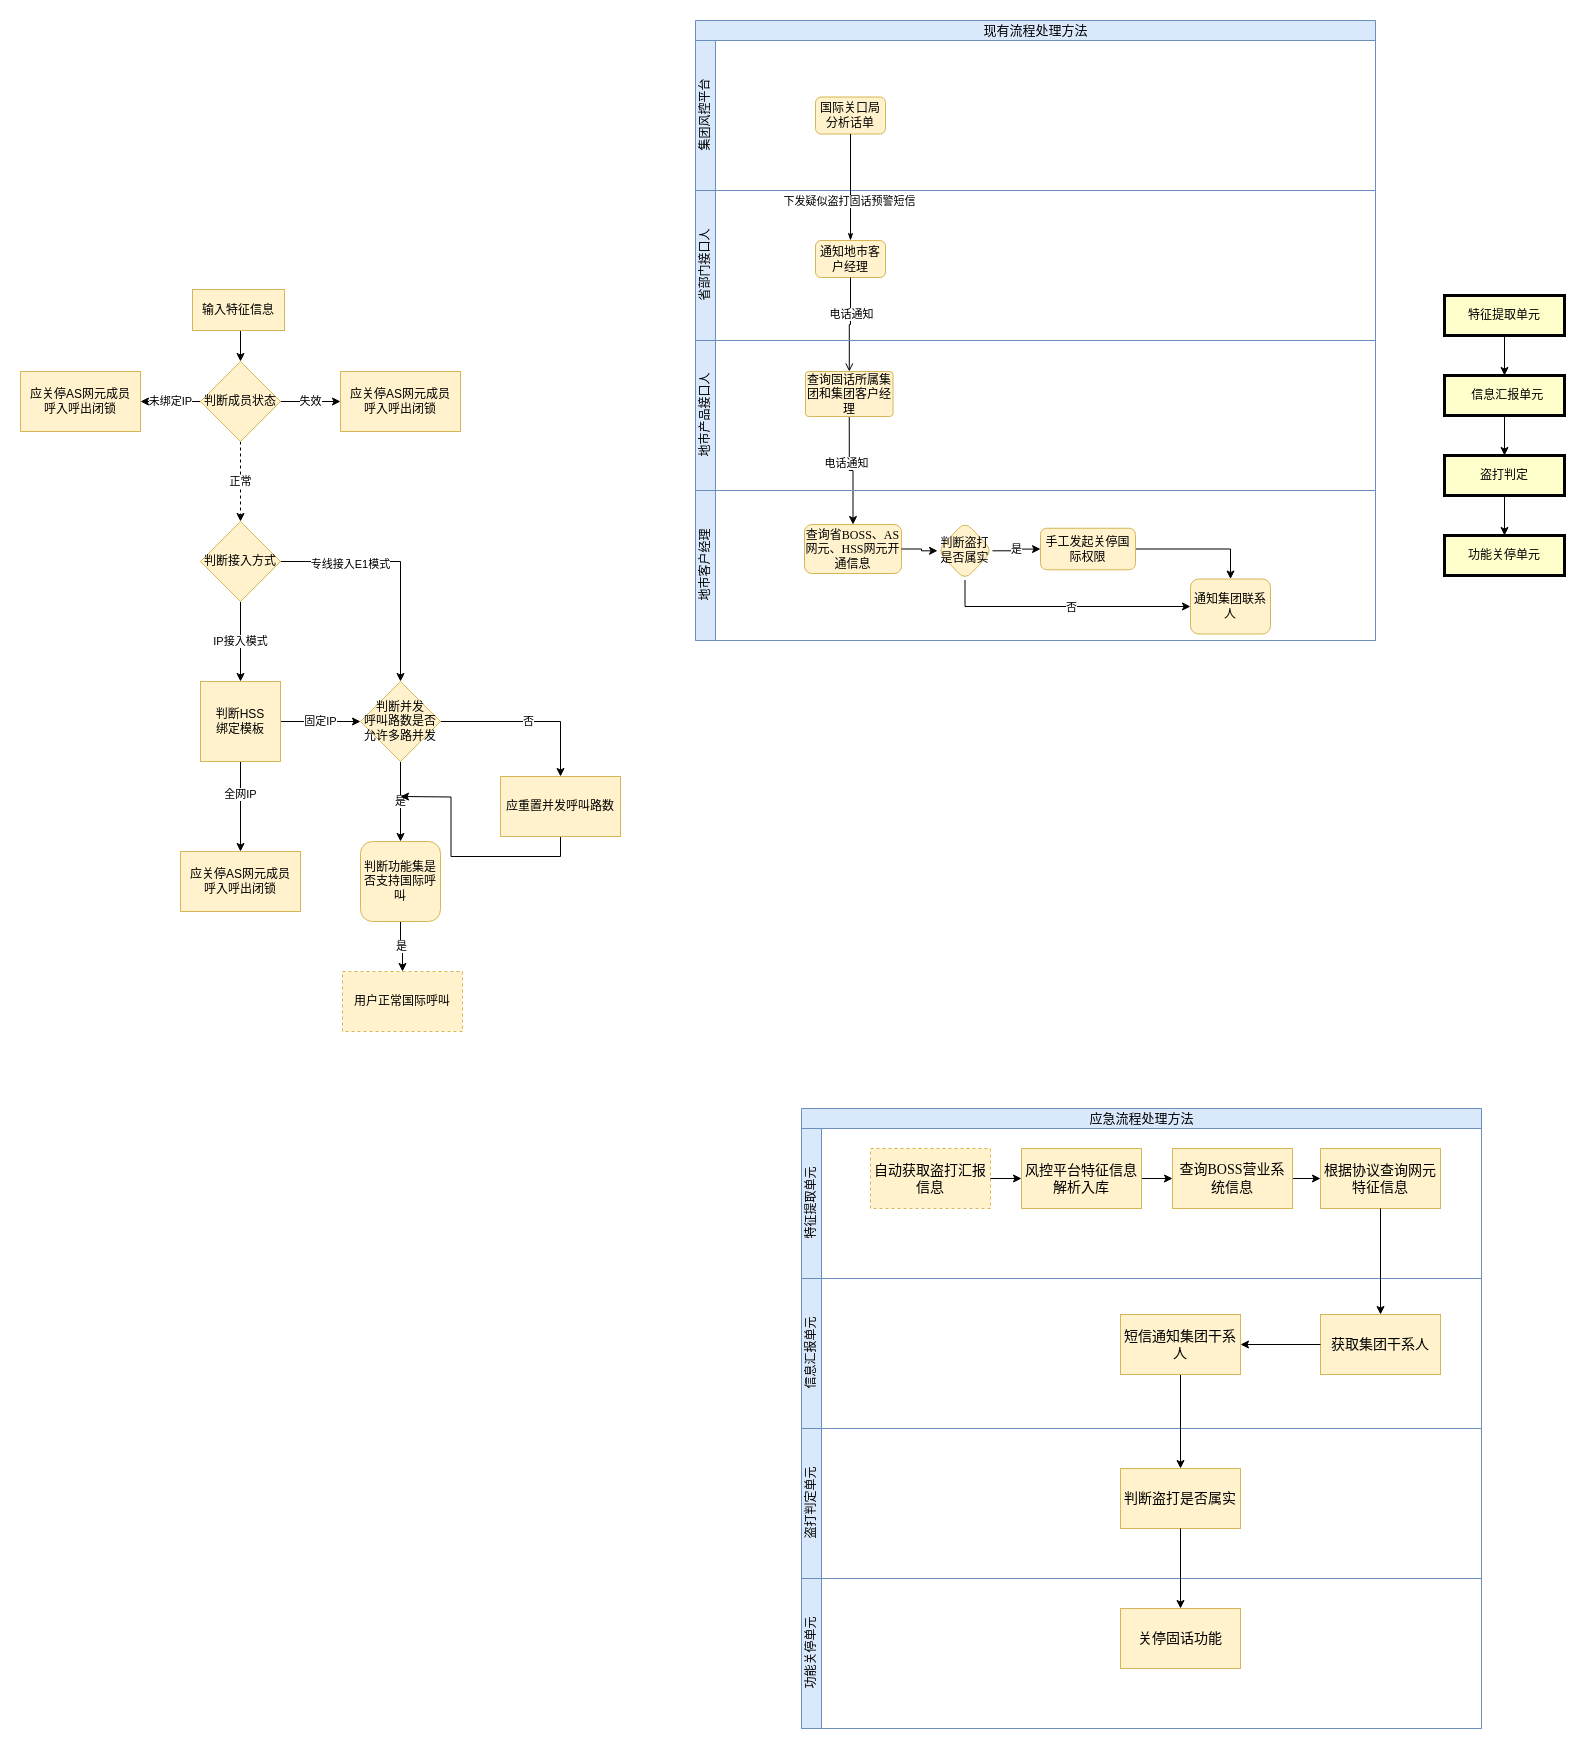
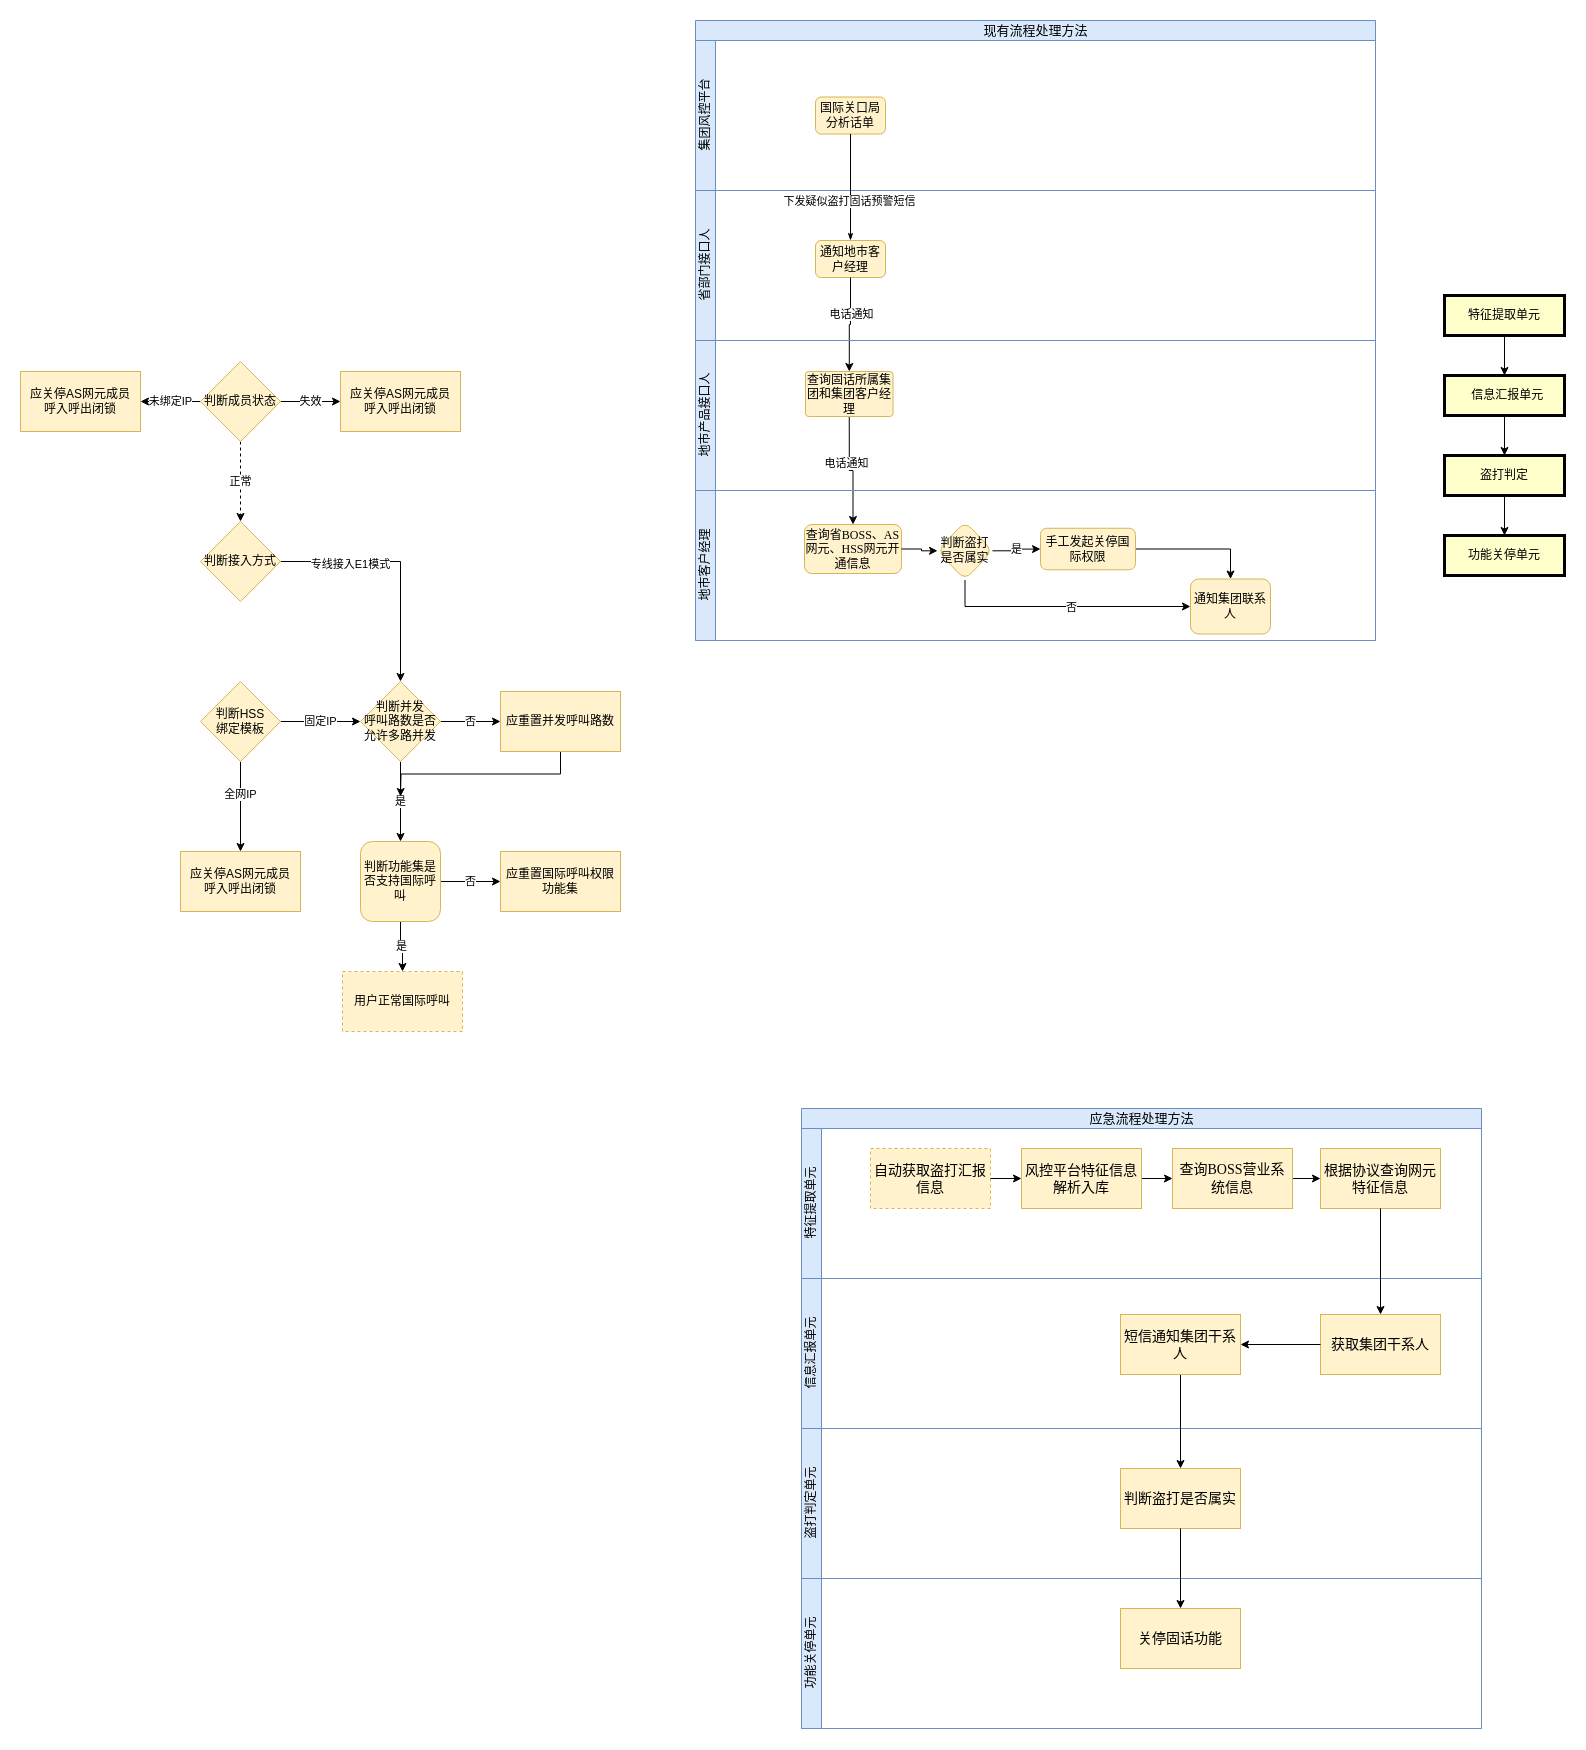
- <mxCell id="29" value="输入特征信息" style="rounded=0;whiteSpace=wrap;html=1;fillColor=#fff2cc;strokeColor=#d6b656;" vertex="1" parent="1"><mxGeometry x="192" y="289" width="92" height="41" as="geometry" /></mxCell>
- <mxCell id="28" style="edgeStyle=orthogonalEdgeStyle;rounded=0;orthogonalLoop=1;jettySize=auto;html=1;exitX=0.5;exitY=1;exitDx=0;exitDy=0;entryX=0.5;entryY=0;entryDx=0;entryDy=0;" edge="1" parent="1" source="29" target="5"><mxGeometry relative="1" as="geometry" /></mxCell>
- <mxCell id="37" style="edgeStyle=orthogonalEdgeStyle;rounded=0;orthogonalLoop=1;jettySize=auto;html=1;exitX=0.5;exitY=1;exitDx=0;exitDy=0;endArrow=open;" edge="1" parent="30" source="34" target="42"><mxGeometry relative="1" as="geometry" /></mxCell>
+ <mxCell id="37" style="edgeStyle=orthogonalEdgeStyle;rounded=0;orthogonalLoop=1;jettySize=auto;html=1;exitX=0.5;exitY=1;exitDx=0;exitDy=0;" edge="1" parent="30" source="34" target="42"><mxGeometry relative="1" as="geometry" /></mxCell>
- <mxCell id="6" value="IP接入模式" style="edgeStyle=orthogonalEdgeStyle;rounded=0;orthogonalLoop=1;jettySize=auto;html=1;" edge="1" parent="1" source="9" target="16"><mxGeometry relative="1" as="geometry" /></mxCell>
- <mxCell id="16" value="&lt;div&gt;判断HSS&lt;/div&gt;&lt;div&gt;绑定模板&lt;/div&gt;" style="whiteSpace=wrap;html=1;fillColor=#fff2cc;strokeColor=#d6b656;rounded=0;" vertex="1" parent="1"><mxGeometry x="200" y="681" width="80" height="80" as="geometry" /></mxCell>
+ <mxCell id="16" value="&lt;div&gt;判断HSS&lt;/div&gt;&lt;div&gt;绑定模板&lt;/div&gt;" style="rhombus;whiteSpace=wrap;html=1;fillColor=#fff2cc;strokeColor=#d6b656;" vertex="1" parent="1"><mxGeometry x="200" y="681" width="80" height="80" as="geometry" /></mxCell>
- <mxCell id="26" value="应重置并发呼叫路数" style="whiteSpace=wrap;html=1;fillColor=#fff2cc;strokeColor=#d6b656;" vertex="1" parent="1"><mxGeometry x="500" y="776" width="120" height="60" as="geometry" /></mxCell>
+ <mxCell id="26" value="应重置并发呼叫路数" style="whiteSpace=wrap;html=1;fillColor=#fff2cc;strokeColor=#d6b656;" vertex="1" parent="1"><mxGeometry x="500" y="691" width="120" height="60" as="geometry" /></mxCell>
+ <mxCell id="22" value="否" style="edgeStyle=orthogonalEdgeStyle;rounded=0;orthogonalLoop=1;jettySize=auto;html=1;" edge="1" parent="1" source="23" target="27"><mxGeometry relative="1" as="geometry" /></mxCell>
+ <mxCell id="27" value="应重置国际呼叫权限功能集" style="whiteSpace=wrap;html=1;fillColor=#fff2cc;strokeColor=#d6b656;" vertex="1" parent="1"><mxGeometry x="500" y="851" width="120" height="60" as="geometry" /></mxCell>
